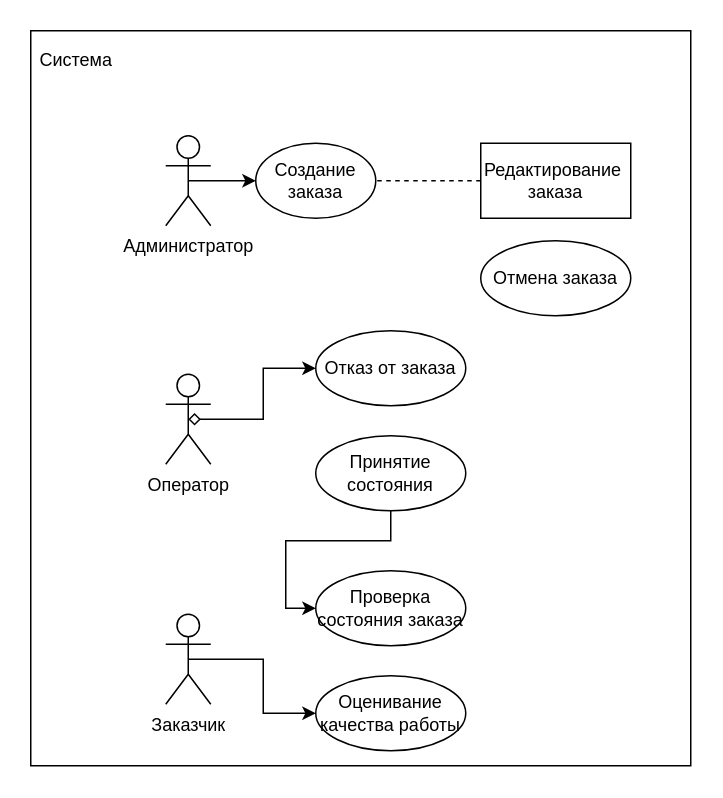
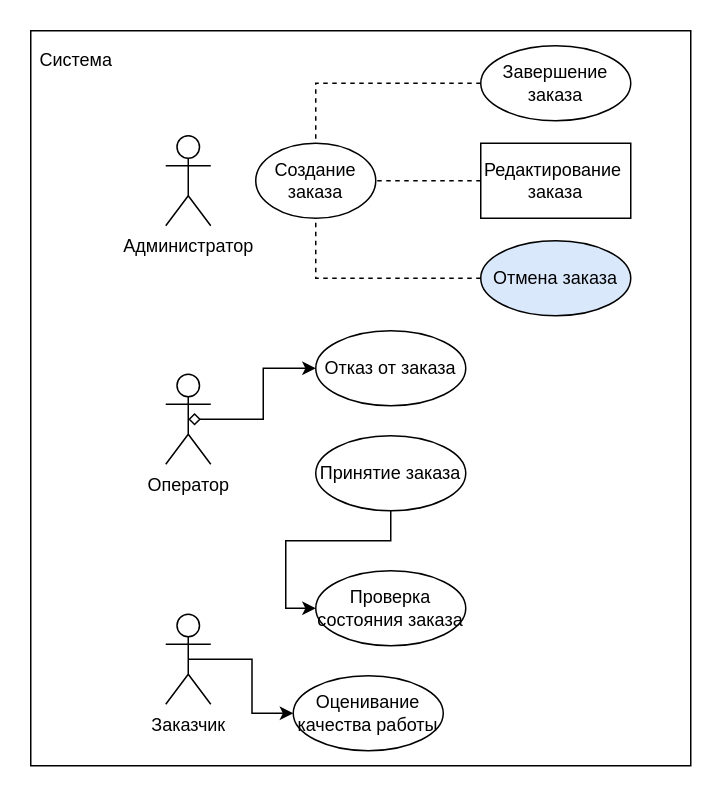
+ <mxCell id="15" style="edgeStyle=orthogonalEdgeStyle;rounded=0;orthogonalLoop=1;jettySize=auto;html=1;exitX=0;exitY=0.5;exitDx=0;exitDy=0;entryX=0.5;entryY=0;entryDx=0;entryDy=0;startArrow=none;startFill=0;endArrow=none;endFill=0;strokeColor=#000000;dashed=1;" edge="1" parent="1" source="16" target="7"><mxGeometry relative="1" as="geometry" /></mxCell>
+ <mxCell id="16" value="Завершение заказа" style="ellipse;whiteSpace=wrap;html=1;" vertex="1" parent="1"><mxGeometry x="320" y="30" width="100" height="50" as="geometry" /></mxCell>
- <mxCell id="6" style="edgeStyle=orthogonalEdgeStyle;rounded=0;orthogonalLoop=1;jettySize=auto;html=1;exitX=0;exitY=0.5;exitDx=0;exitDy=0;entryX=0.5;entryY=0.5;entryDx=0;entryDy=0;entryPerimeter=0;startArrow=classic;startFill=1;endArrow=none;endFill=0;strokeColor=#000000;" edge="1" parent="1" source="7" target="3"><mxGeometry relative="1" as="geometry" /></mxCell>
+ <mxCell id="10" style="edgeStyle=orthogonalEdgeStyle;rounded=0;orthogonalLoop=1;jettySize=auto;html=1;exitX=0;exitY=0.5;exitDx=0;exitDy=0;entryX=0.5;entryY=1;entryDx=0;entryDy=0;startArrow=none;startFill=0;endArrow=none;endFill=0;strokeColor=#000000;dashed=1;" edge="1" parent="1" source="11" target="7"><mxGeometry relative="1" as="geometry" /></mxCell>
- <mxCell id="11" value="Отмена заказа" style="ellipse;whiteSpace=wrap;html=1;" vertex="1" parent="1"><mxGeometry x="320" y="160" width="100" height="50" as="geometry" /></mxCell>
+ <mxCell id="11" value="Отмена заказа" style="ellipse;whiteSpace=wrap;html=1;fillColor=#dae8fc;" vertex="1" parent="1"><mxGeometry x="320" y="160" width="100" height="50" as="geometry" /></mxCell>
- <mxCell id="12" value="Принятие состояния" style="ellipse;whiteSpace=wrap;html=1;" vertex="1" parent="1"><mxGeometry x="210" y="290" width="100" height="50" as="geometry" /></mxCell>
+ <mxCell id="12" value="Принятие заказа" style="ellipse;whiteSpace=wrap;html=1;" vertex="1" parent="1"><mxGeometry x="210" y="290" width="100" height="50" as="geometry" /></mxCell>
- <mxCell id="20" value="Оценивание качества работы" style="ellipse;whiteSpace=wrap;html=1;" vertex="1" parent="1"><mxGeometry x="210" y="450" width="100" height="50" as="geometry" /></mxCell>
+ <mxCell id="20" value="Оценивание качества работы" style="ellipse;whiteSpace=wrap;html=1;" vertex="1" parent="1"><mxGeometry x="195" y="450" width="100" height="50" as="geometry" /></mxCell>
